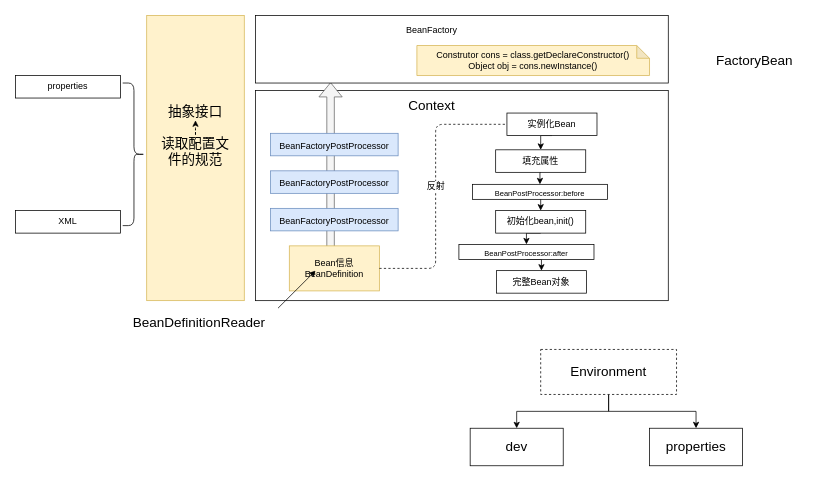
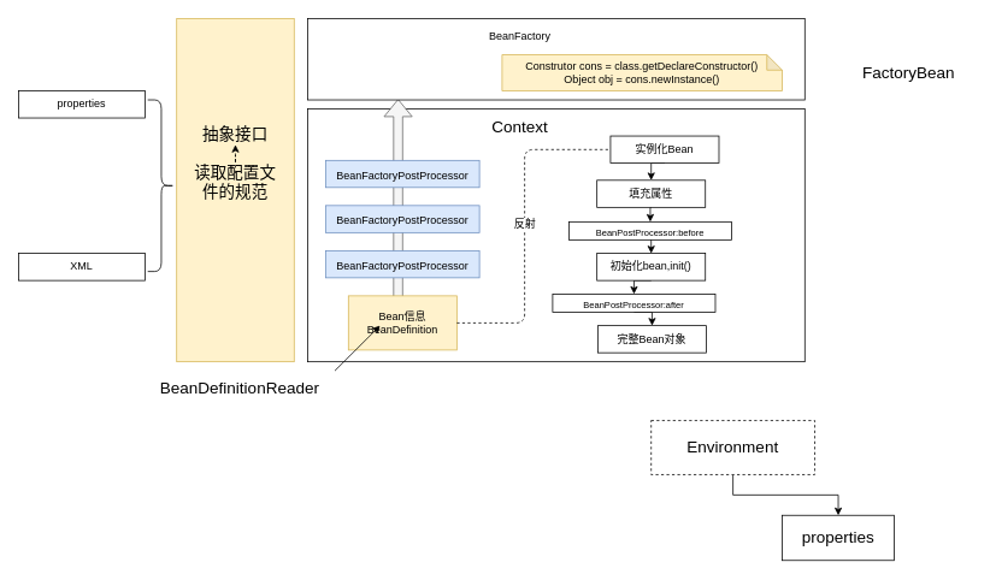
- <mxCell id="37" style="edgeStyle=orthogonalEdgeStyle;rounded=0;orthogonalLoop=1;jettySize=auto;html=1;exitX=0.5;exitY=1;exitDx=0;exitDy=0;entryX=0.5;entryY=0;entryDx=0;entryDy=0;fontSize=18;" edge="1" parent="1" source="39" target="40"><mxGeometry relative="1" as="geometry" /></mxCell>
- <mxCell id="40" value="dev" style="rounded=0;whiteSpace=wrap;html=1;fontSize=18;" vertex="1" parent="1"><mxGeometry x="626" y="570" width="124" height="50" as="geometry" /></mxCell>
